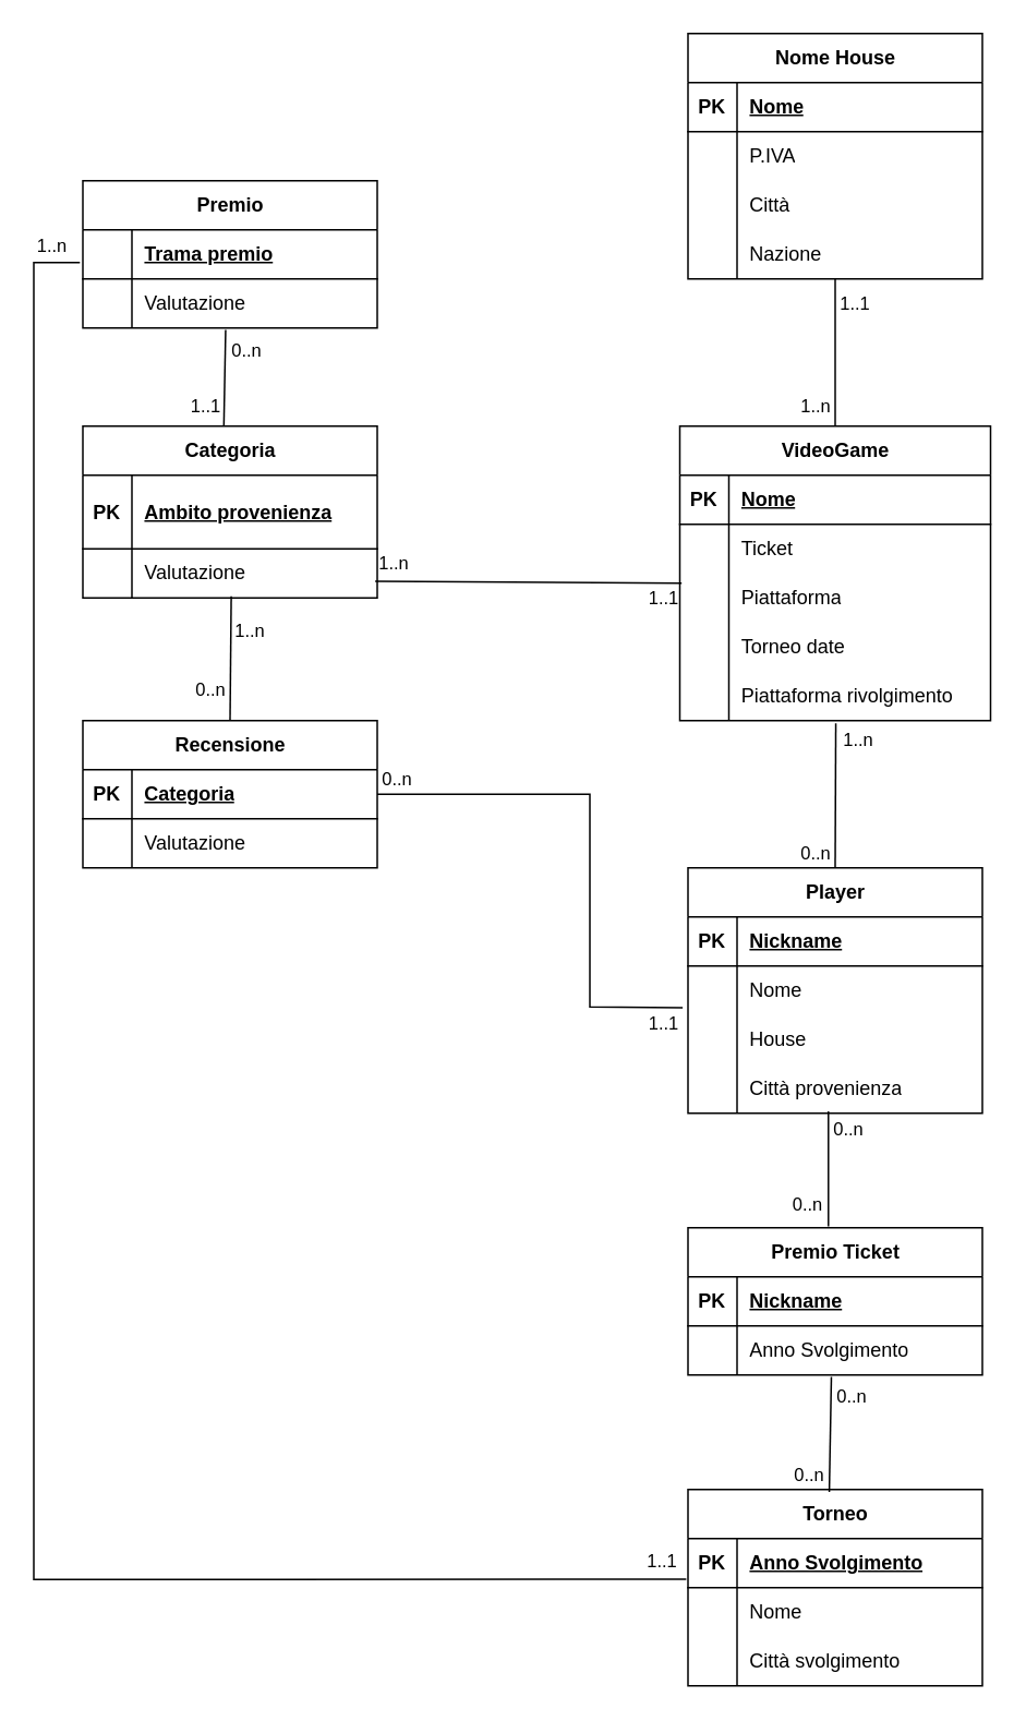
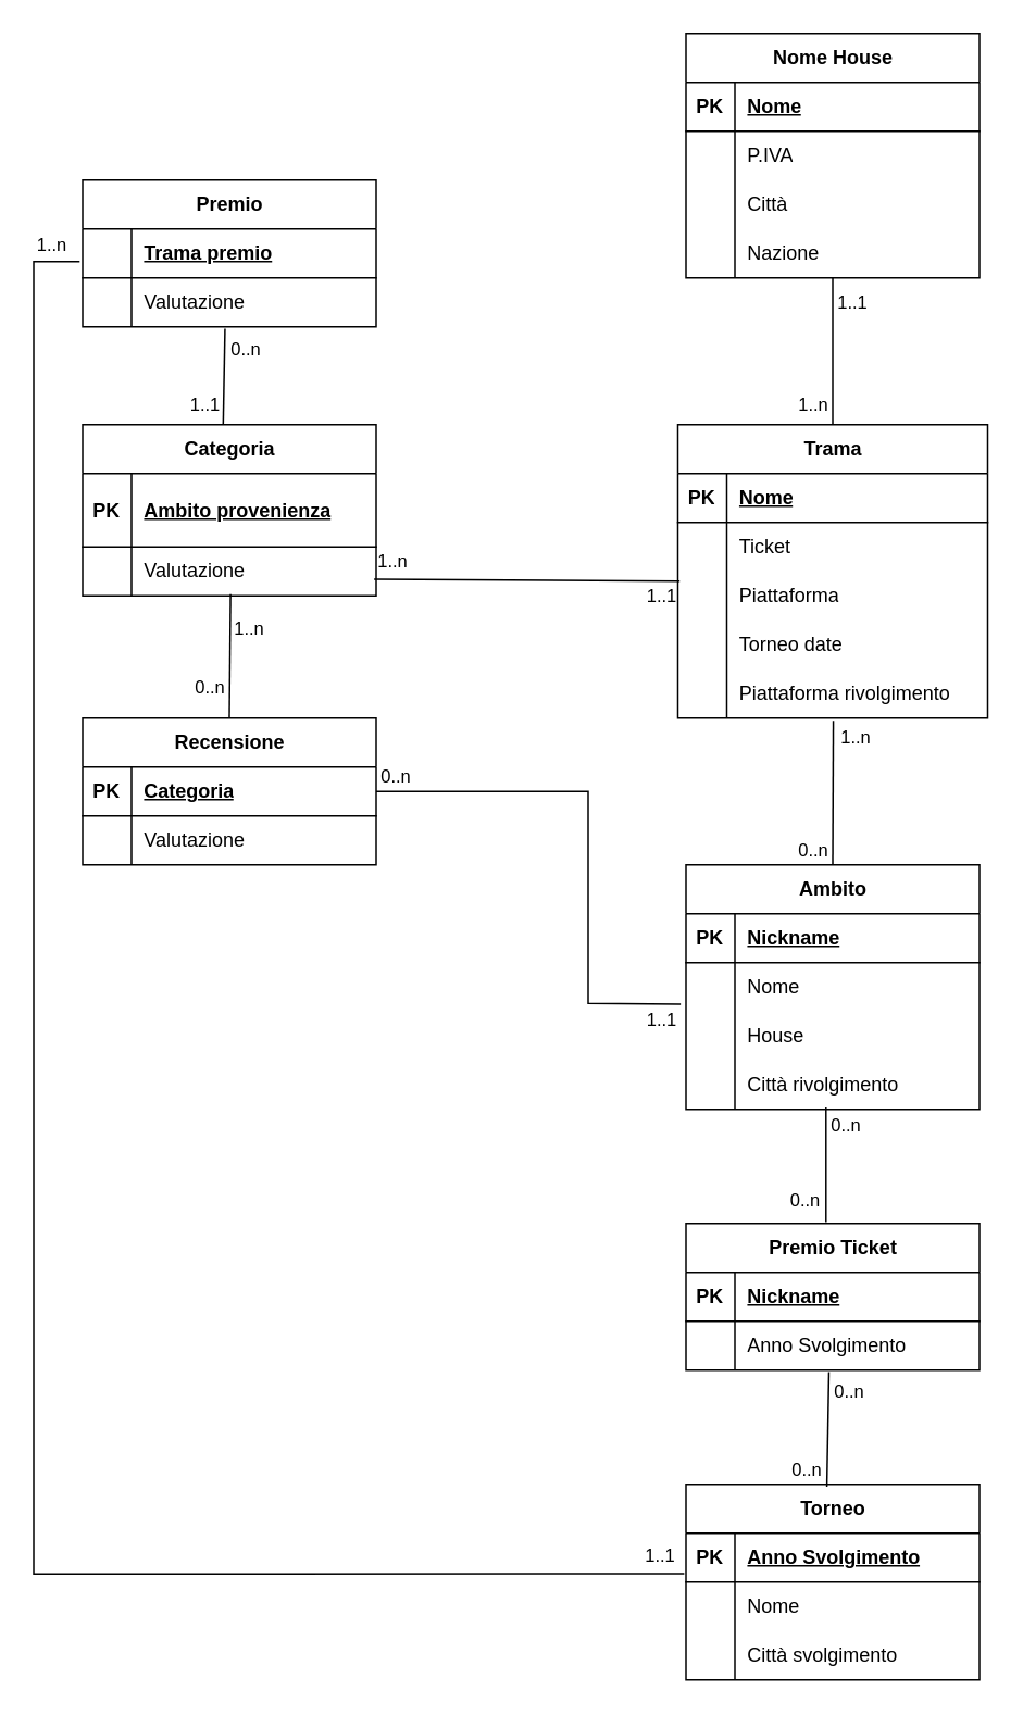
- <mxCell id="39" value="VideoGame" style="shape=table;startSize=30;container=1;collapsible=1;childLayout=tableLayout;fixedRows=1;rowLines=0;fontStyle=1;align=center;resizeLast=1;html=1;" vertex="1" parent="1"><mxGeometry x="415" y="260" width="190" height="180" as="geometry" /></mxCell>
+ <mxCell id="39" value="Trama" style="shape=table;startSize=30;container=1;collapsible=1;childLayout=tableLayout;fixedRows=1;rowLines=0;fontStyle=1;align=center;resizeLast=1;html=1;" vertex="1" parent="1"><mxGeometry x="415" y="260" width="190" height="180" as="geometry" /></mxCell>
- <mxCell id="55" value="Player" style="shape=table;startSize=30;container=1;collapsible=1;childLayout=tableLayout;fixedRows=1;rowLines=0;fontStyle=1;align=center;resizeLast=1;html=1;" vertex="1" parent="1"><mxGeometry x="420" y="530" width="180" height="150" as="geometry" /></mxCell>
+ <mxCell id="55" value="Ambito" style="shape=table;startSize=30;container=1;collapsible=1;childLayout=tableLayout;fixedRows=1;rowLines=0;fontStyle=1;align=center;resizeLast=1;html=1;" vertex="1" parent="1"><mxGeometry x="420" y="530" width="180" height="150" as="geometry" /></mxCell>
- <mxCell id="67" value="Città provenienza" style="shape=partialRectangle;connectable=0;fillColor=none;top=0;left=0;bottom=0;right=0;align=left;spacingLeft=6;overflow=hidden;whiteSpace=wrap;html=1;" vertex="1" parent="65"><mxGeometry x="30" width="150" height="30" as="geometry"><mxRectangle width="150" height="30" as="alternateBounds" /></mxGeometry></mxCell>
+ <mxCell id="67" value="Città rivolgimento" style="shape=partialRectangle;connectable=0;fillColor=none;top=0;left=0;bottom=0;right=0;align=left;spacingLeft=6;overflow=hidden;whiteSpace=wrap;html=1;" vertex="1" parent="65"><mxGeometry x="30" width="150" height="30" as="geometry"><mxRectangle width="150" height="30" as="alternateBounds" /></mxGeometry></mxCell>
